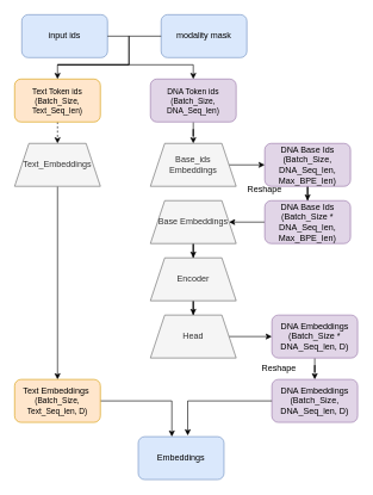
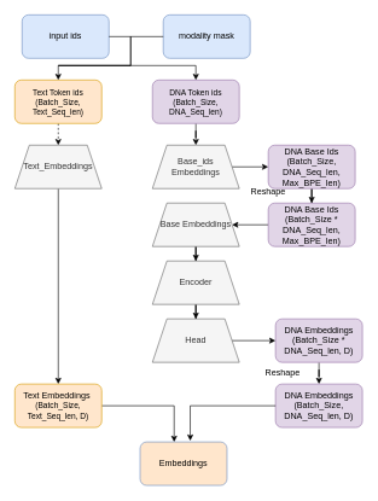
- <mxCell id="32" value="Embeddings" style="rounded=1;whiteSpace=wrap;html=1;fillColor=#dae8fc;strokeColor=#6c8ebf;" vertex="1" parent="1"><mxGeometry x="193" y="610" width="120" height="60" as="geometry" /></mxCell>
+ <mxCell id="32" value="Embeddings" style="rounded=1;whiteSpace=wrap;html=1;fillColor=#ffe6cc;strokeColor=#6c8ebf;" vertex="1" parent="1"><mxGeometry x="193" y="610" width="120" height="60" as="geometry" /></mxCell>
